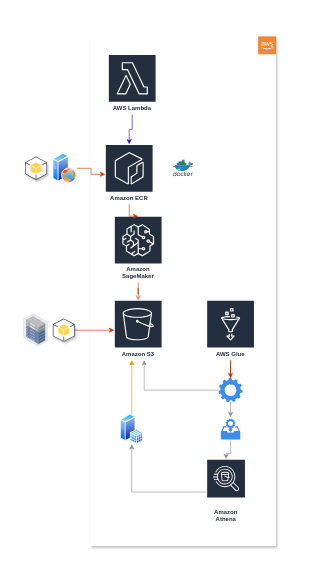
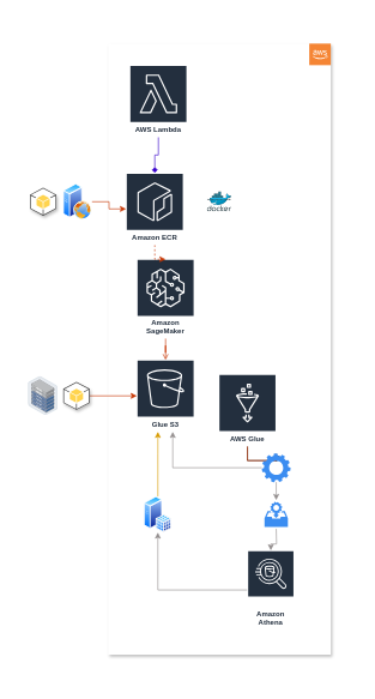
- <mxCell id="20" style="edgeStyle=orthogonalEdgeStyle;rounded=0;orthogonalLoop=1;jettySize=auto;html=1;fillColor=#6a00ff;strokeColor=#3700CC;" parent="1" source="21" target="29" edge="1"><mxGeometry relative="1" as="geometry" /></mxCell>
+ <mxCell id="20" style="edgeStyle=orthogonalEdgeStyle;rounded=0;orthogonalLoop=1;jettySize=auto;html=1;fillColor=#6a00ff;strokeColor=#3700CC;endArrow=diamond;" parent="1" source="21" target="29" edge="1"><mxGeometry relative="1" as="geometry" /></mxCell>
- <mxCell id="28" style="edgeStyle=orthogonalEdgeStyle;rounded=0;orthogonalLoop=1;jettySize=auto;html=1;fillColor=#fa6800;strokeColor=#C73500;" parent="1" source="29" target="11" edge="1"><mxGeometry relative="1" as="geometry" /></mxCell>
+ <mxCell id="28" style="edgeStyle=orthogonalEdgeStyle;rounded=0;orthogonalLoop=1;jettySize=auto;html=1;fillColor=#fa6800;strokeColor=#C73500;dashed=1;" parent="1" source="29" target="11" edge="1"><mxGeometry relative="1" as="geometry" /></mxCell>
- <mxCell id="7" value="AWS Glue" style="outlineConnect=0;fontColor=#232F3E;gradientColor=none;strokeColor=#ffffff;fillColor=#232F3E;dashed=0;verticalLabelPosition=middle;verticalAlign=bottom;align=center;html=1;whiteSpace=wrap;fontSize=10;fontStyle=1;spacing=3;shape=mxgraph.aws4.productIcon;prIcon=mxgraph.aws4.glue;" parent="1" vertex="1"><mxGeometry x="344" y="500" width="80" height="100" as="geometry" /></mxCell>
+ <mxCell id="7" value="AWS Glue" style="outlineConnect=0;fontColor=#232F3E;gradientColor=none;strokeColor=#ffffff;fillColor=#232F3E;dashed=0;verticalLabelPosition=middle;verticalAlign=bottom;align=center;html=1;whiteSpace=wrap;fontSize=10;fontStyle=1;spacing=3;shape=mxgraph.aws4.productIcon;prIcon=mxgraph.aws4.glue;" parent="1" vertex="1"><mxGeometry x="304" y="520" width="80" height="100" as="geometry" /></mxCell>
- <mxCell id="4" value="Amazon S3" style="outlineConnect=0;fontColor=#232F3E;gradientColor=none;strokeColor=#ffffff;fillColor=#232F3E;dashed=0;verticalLabelPosition=middle;verticalAlign=bottom;align=center;html=1;whiteSpace=wrap;fontSize=10;fontStyle=1;spacing=3;shape=mxgraph.aws4.productIcon;prIcon=mxgraph.aws4.s3;" parent="1" vertex="1"><mxGeometry x="190" y="500" width="80" height="100" as="geometry" /></mxCell>
+ <mxCell id="4" value="Glue S3" style="outlineConnect=0;fontColor=#232F3E;gradientColor=none;strokeColor=#ffffff;fillColor=#232F3E;dashed=0;verticalLabelPosition=middle;verticalAlign=bottom;align=center;html=1;whiteSpace=wrap;fontSize=10;fontStyle=1;spacing=3;shape=mxgraph.aws4.productIcon;prIcon=mxgraph.aws4.s3;" parent="1" vertex="1"><mxGeometry x="190" y="500" width="80" height="100" as="geometry" /></mxCell>
